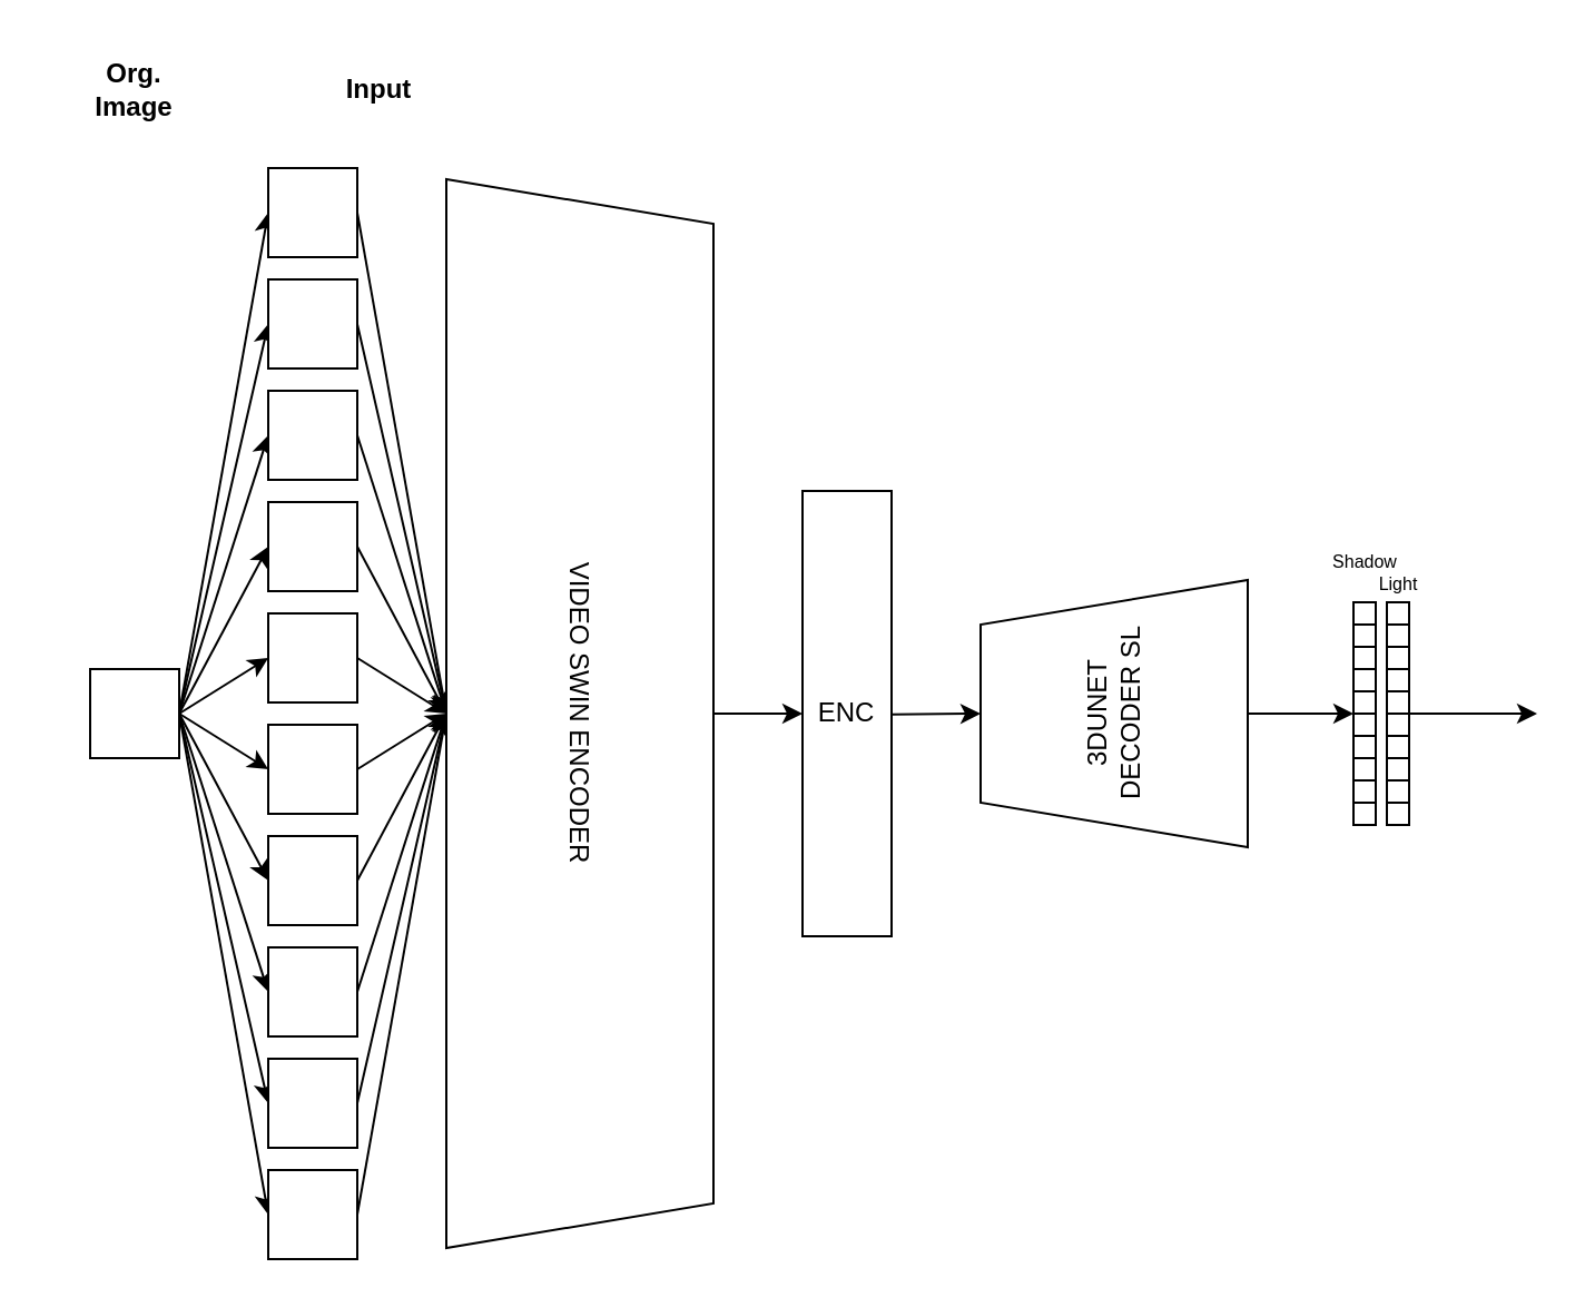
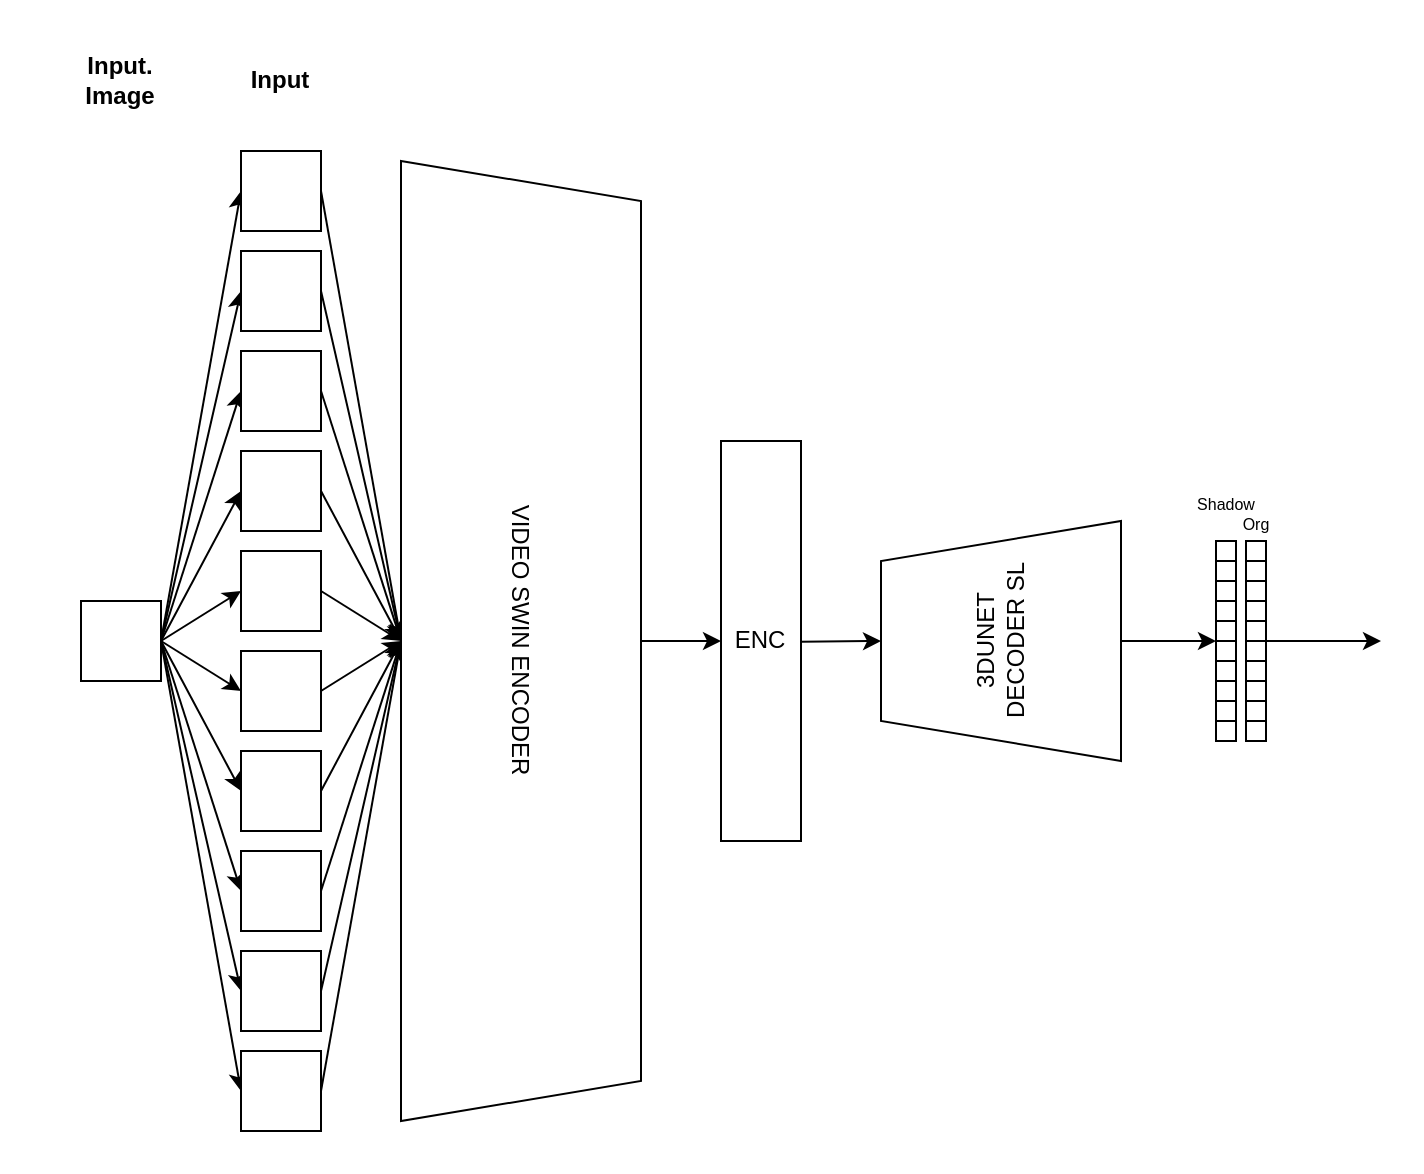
- <mxCell id="59" value="&lt;b&gt;Org. Image&lt;/b&gt;" style="text;html=1;strokeColor=none;fillColor=none;align=center;verticalAlign=middle;whiteSpace=wrap;rounded=0;" vertex="1" parent="1"><mxGeometry x="30" y="20" width="60" height="40" as="geometry" /></mxCell>
+ <mxCell id="59" value="&lt;b&gt;Input. Image&lt;/b&gt;" style="text;html=1;strokeColor=none;fillColor=none;align=center;verticalAlign=middle;whiteSpace=wrap;rounded=0;" vertex="1" parent="1"><mxGeometry x="30" y="20" width="60" height="40" as="geometry" /></mxCell>
- <mxCell id="58" value="&lt;b&gt;Input&lt;/b&gt;" style="text;html=1;strokeColor=none;fillColor=none;align=center;verticalAlign=middle;whiteSpace=wrap;rounded=0;" vertex="1" parent="1"><mxGeometry x="140" y="20" width="60" height="40" as="geometry" /></mxCell>
+ <mxCell id="58" value="&lt;b&gt;Input&lt;/b&gt;" style="text;html=1;strokeColor=none;fillColor=none;align=center;verticalAlign=middle;whiteSpace=wrap;rounded=0;" vertex="1" parent="1"><mxGeometry x="110" y="20" width="60" height="40" as="geometry" /></mxCell>
- <mxCell id="61" value="&lt;font style=&quot;font-size: 8px;&quot;&gt;Light&lt;/font&gt;" style="text;html=1;strokeColor=none;fillColor=none;align=center;verticalAlign=middle;whiteSpace=wrap;rounded=0;" vertex="1" parent="1"><mxGeometry x="626.25" y="260" width="2.5" as="geometry" /></mxCell>
+ <mxCell id="61" value="&lt;font style=&quot;font-size: 8px;&quot;&gt;Org&lt;/font&gt;" style="text;html=1;strokeColor=none;fillColor=none;align=center;verticalAlign=middle;whiteSpace=wrap;rounded=0;" vertex="1" parent="1"><mxGeometry x="626.25" y="260" width="2.5" as="geometry" /></mxCell>
